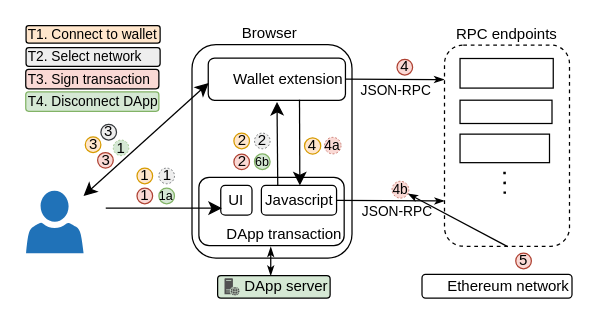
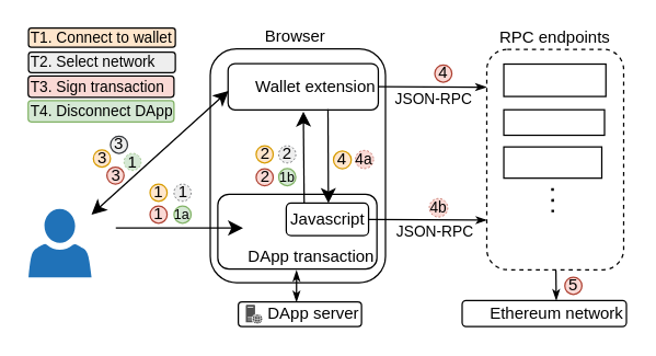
- <mxCell id="21" value="6b" style="ellipse;whiteSpace=wrap;html=1;aspect=fixed;fillColor=#d5e8d4;strokeColor=#82b366;strokeWidth=1;spacing=2;align=center;fontSize=10;" vertex="1" parent="2"><mxGeometry x="67" y="102.62" width="12.5" height="12.5" as="geometry" /></mxCell>
+ <mxCell id="21" value="1b" style="ellipse;whiteSpace=wrap;html=1;aspect=fixed;fillColor=#d5e8d4;strokeColor=#82b366;strokeWidth=1;spacing=2;align=center;fontSize=10;" vertex="1" parent="2"><mxGeometry x="67" y="102.62" width="12.5" height="12.5" as="geometry" /></mxCell>
- <mxCell id="10" value="UI" style="rounded=1;whiteSpace=wrap;html=1;spacing=2;" parent="8" vertex="1"><mxGeometry x="26.5" y="14.86" width="25" height="23.77" as="geometry" /></mxCell>
- <mxCell id="39" style="edgeStyle=none;curved=1;rounded=0;orthogonalLoop=1;jettySize=auto;html=1;fontSize=12;startSize=5;endSize=5;startArrow=none;startFill=0;endArrow=classicThin;endFill=1;strokeWidth=1;exitX=0.505;exitY=1.002;exitDx=0;exitDy=0;exitPerimeter=0;spacing=2;" parent="1" source="26" target="43" edge="1"><mxGeometry relative="1" as="geometry"><mxPoint x="419" y="204" as="sourcePoint" /><mxPoint x="419" y="231" as="targetPoint" /></mxGeometry></mxCell>
+ <mxCell id="39" style="edgeStyle=none;curved=1;rounded=0;orthogonalLoop=1;jettySize=auto;html=1;fontSize=12;startSize=5;endSize=5;startArrow=none;startFill=0;endArrow=classicThin;endFill=1;strokeWidth=1;entryX=0.573;entryY=-0.008;entryDx=0;entryDy=0;exitX=0.505;exitY=1.002;exitDx=0;exitDy=0;exitPerimeter=0;entryPerimeter=0;spacing=2;" parent="1" source="26" target="41" edge="1"><mxGeometry relative="1" as="geometry"><mxPoint x="419" y="204" as="sourcePoint" /><mxPoint x="419" y="231" as="targetPoint" /></mxGeometry></mxCell>
- <mxCell id="45" value="DApp server" style="rounded=1;whiteSpace=wrap;html=1;align=right;strokeColor=default;spacing=2;fillColor=#d5e8d4;" parent="1" vertex="1"><mxGeometry x="173.5" y="220" width="90" height="18" as="geometry" /></mxCell>
+ <mxCell id="45" value="DApp server" style="rounded=1;whiteSpace=wrap;html=1;align=right;strokeColor=default;spacing=2;" parent="1" vertex="1"><mxGeometry x="173.5" y="220" width="90" height="18" as="geometry" /></mxCell>
